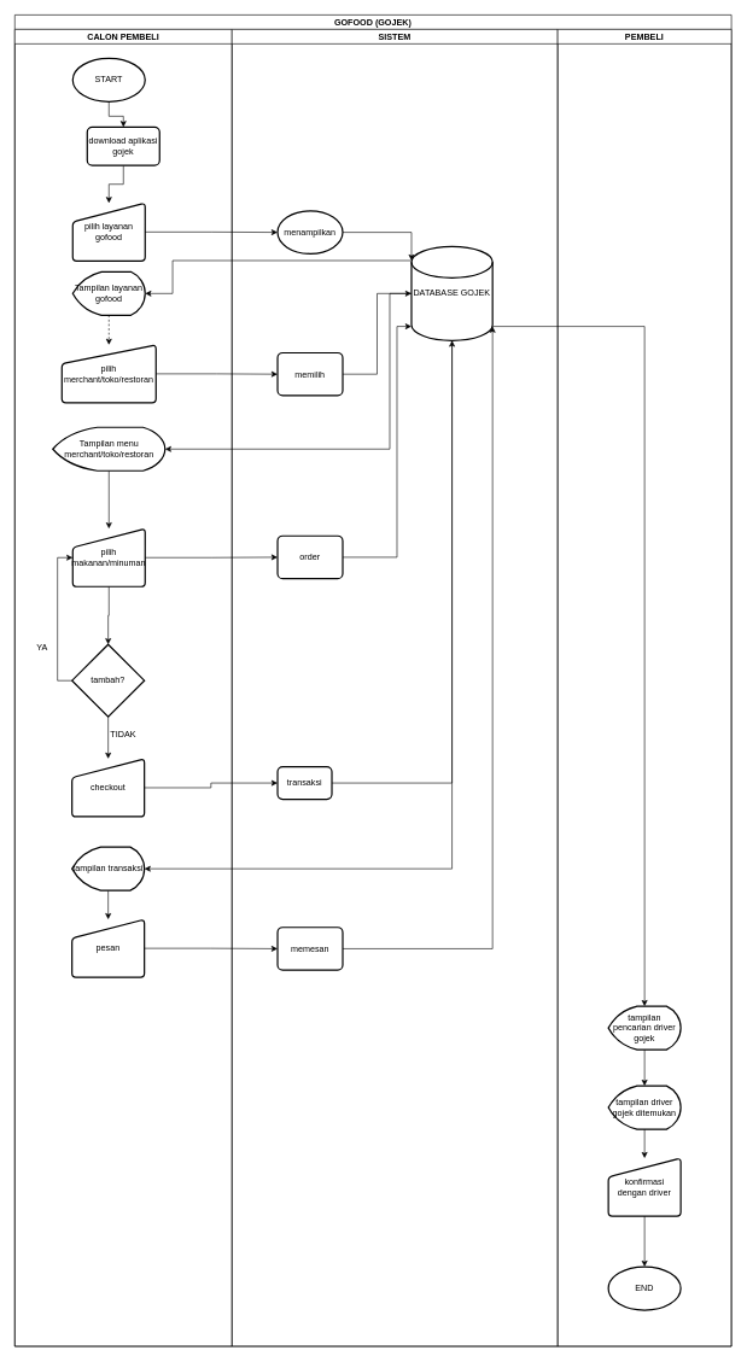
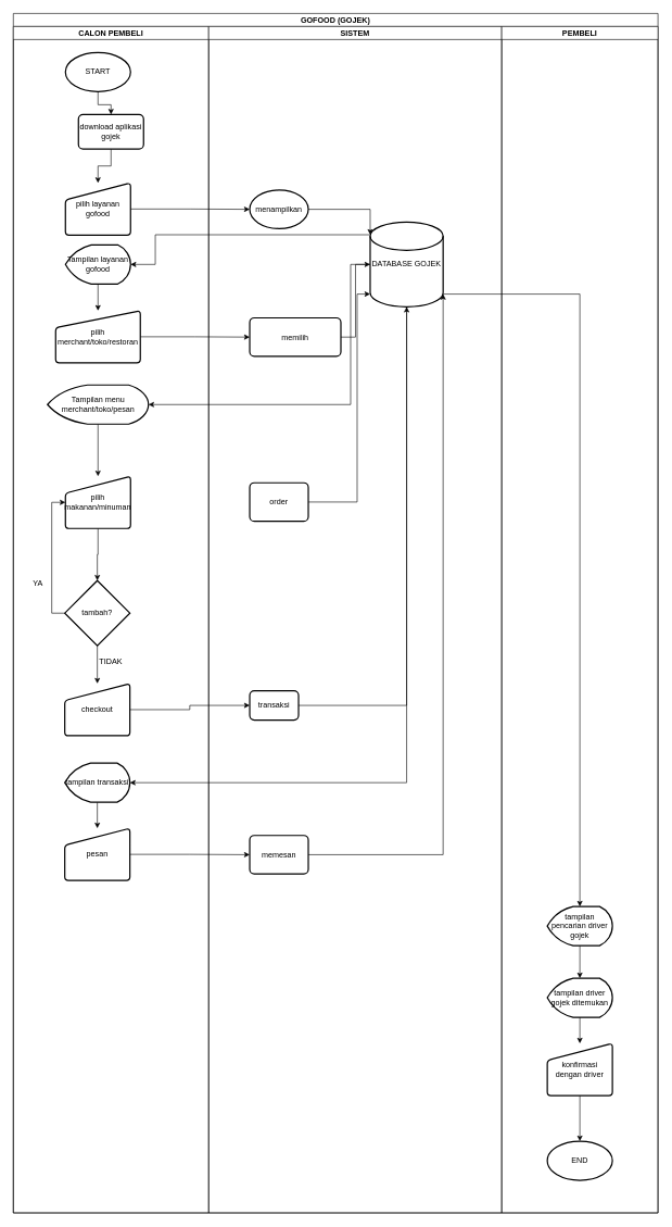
- <mxCell id="11" style="edgeStyle=orthogonalEdgeStyle;rounded=0;orthogonalLoop=1;jettySize=auto;html=1;exitX=0.5;exitY=1;exitDx=0;exitDy=0;exitPerimeter=0;entryX=0.5;entryY=0;entryDx=0;entryDy=0;dashed=1;" edge="1" parent="3" source="12" target="13"><mxGeometry relative="1" as="geometry" /></mxCell>
+ <mxCell id="11" style="edgeStyle=orthogonalEdgeStyle;rounded=0;orthogonalLoop=1;jettySize=auto;html=1;exitX=0.5;exitY=1;exitDx=0;exitDy=0;exitPerimeter=0;entryX=0.5;entryY=0;entryDx=0;entryDy=0;" edge="1" parent="3" source="12" target="13"><mxGeometry relative="1" as="geometry" /></mxCell>
- <mxCell id="30" value="memilih" style="rounded=1;whiteSpace=wrap;html=1;absoluteArcSize=1;arcSize=14;strokeWidth=2;" vertex="1" parent="25"><mxGeometry x="63" y="447" width="90" height="59" as="geometry" /></mxCell>
+ <mxCell id="30" value="memilih" style="rounded=1;whiteSpace=wrap;html=1;absoluteArcSize=1;arcSize=14;strokeWidth=2;" vertex="1" parent="25"><mxGeometry x="63" y="447" width="140" height="59" as="geometry" /></mxCell>
- <mxCell id="15" value="Tampilan menu merchant/toko/restoran" style="strokeWidth=2;html=1;shape=mxgraph.flowchart.display;whiteSpace=wrap;" vertex="1" parent="3"><mxGeometry x="52.5" y="550" width="155" height="60" as="geometry" /></mxCell>
+ <mxCell id="15" value="Tampilan menu merchant/toko/pesan" style="strokeWidth=2;html=1;shape=mxgraph.flowchart.display;whiteSpace=wrap;" vertex="1" parent="3"><mxGeometry x="52.5" y="550" width="155" height="60" as="geometry" /></mxCell>
- <mxCell id="49" style="edgeStyle=orthogonalEdgeStyle;rounded=0;orthogonalLoop=1;jettySize=auto;html=1;exitX=1;exitY=0.5;exitDx=0;exitDy=0;entryX=0;entryY=0.5;entryDx=0;entryDy=0;" edge="1" parent="2" source="7" target="32"><mxGeometry relative="1" as="geometry" /></mxCell>
